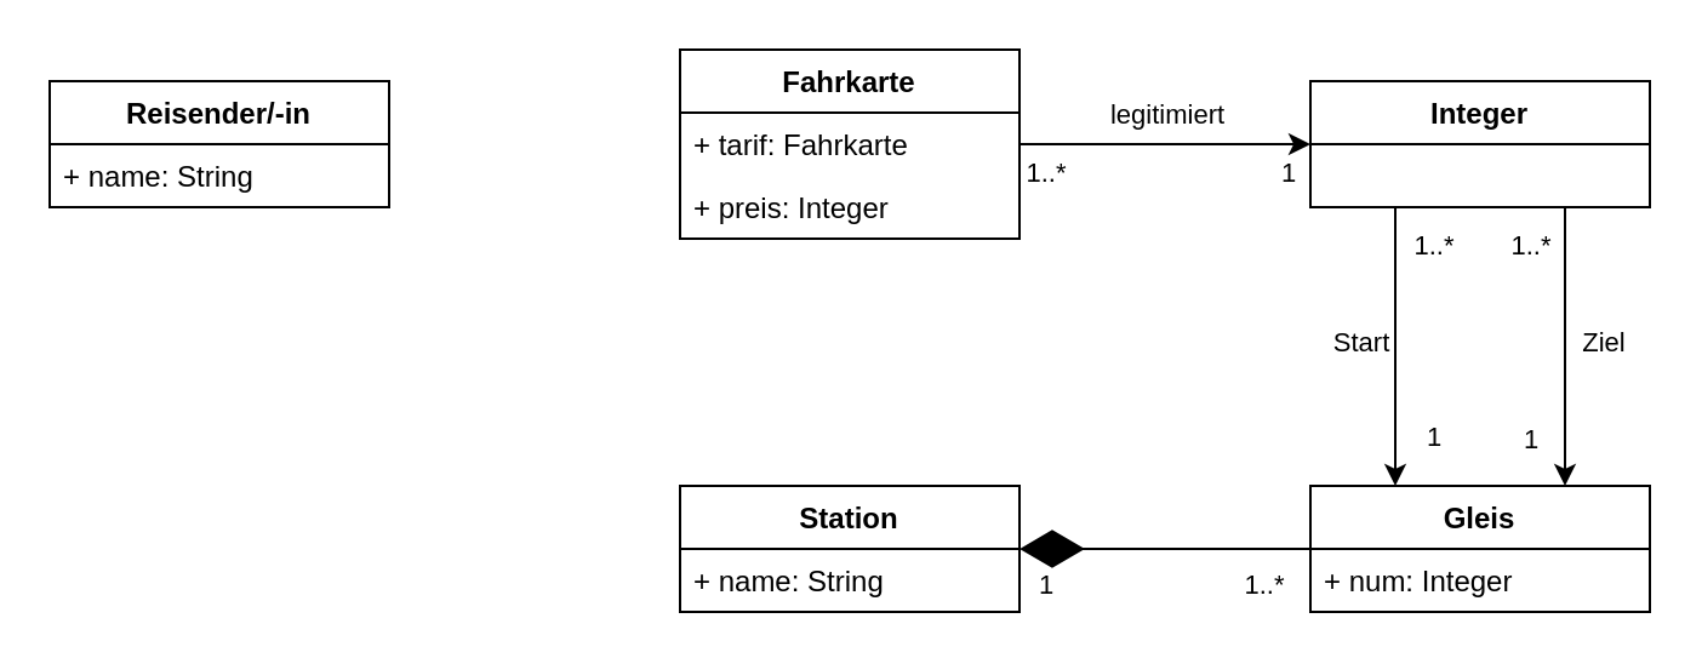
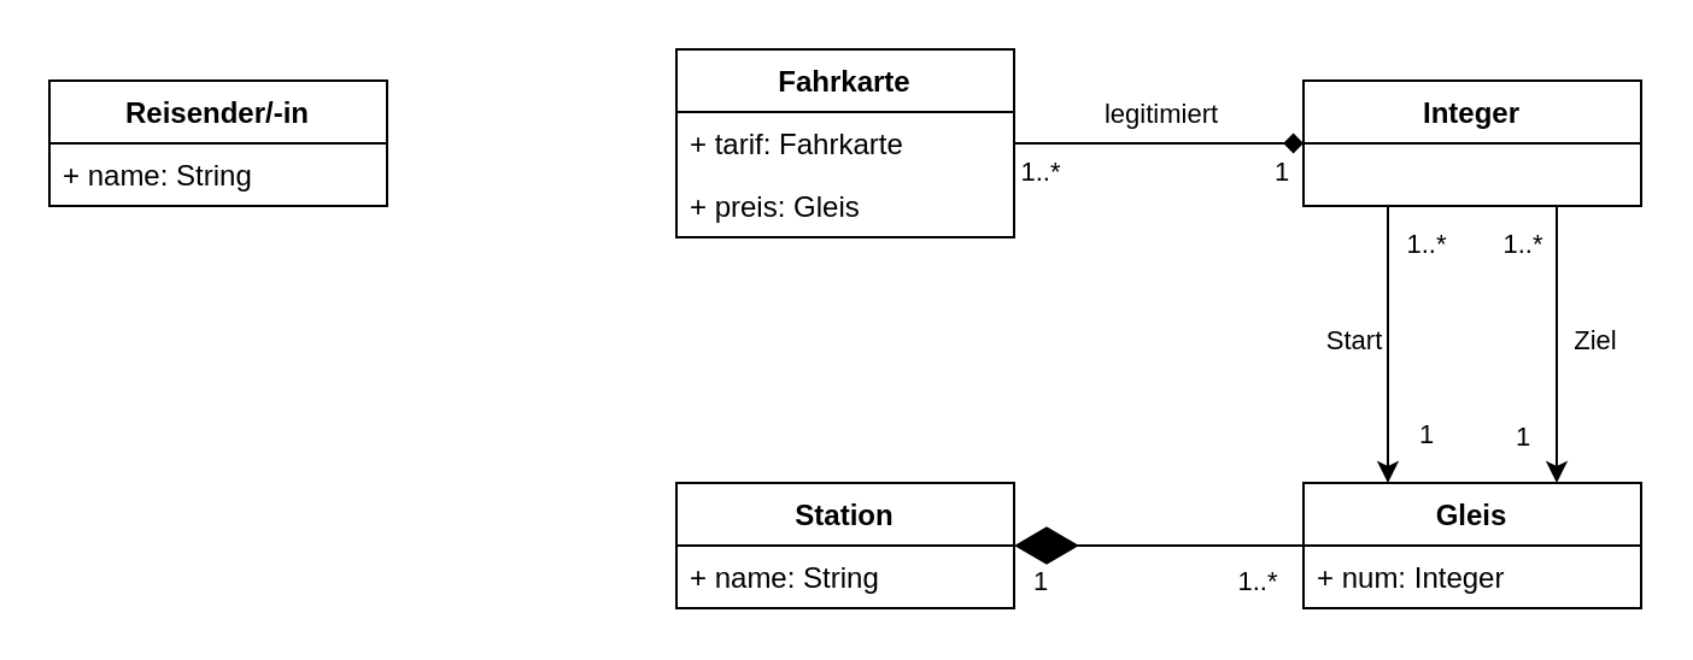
- <mxCell id="15" value="" style="endArrow=classic;html=1;rounded=0;" edge="1" parent="1" source="2" target="7"><mxGeometry width="50" height="50" relative="1" as="geometry"><mxPoint x="460" y="130" as="sourcePoint" /><mxPoint x="580" y="130" as="targetPoint" /></mxGeometry></mxCell>
+ <mxCell id="15" value="" style="endArrow=diamond;html=1;rounded=0;" edge="1" parent="1" source="2" target="7"><mxGeometry width="50" height="50" relative="1" as="geometry"><mxPoint x="460" y="130" as="sourcePoint" /><mxPoint x="580" y="130" as="targetPoint" /></mxGeometry></mxCell>
- <mxCell id="4" value="+ preis: Integer" style="text;strokeColor=none;fillColor=none;align=left;verticalAlign=top;spacingLeft=4;spacingRight=4;overflow=hidden;rotatable=0;points=[[0,0.5],[1,0.5]];portConstraint=eastwest;" vertex="1" parent="2"><mxGeometry y="52" width="140" height="26" as="geometry" /></mxCell>
+ <mxCell id="4" value="+ preis: Gleis" style="text;strokeColor=none;fillColor=none;align=left;verticalAlign=top;spacingLeft=4;spacingRight=4;overflow=hidden;rotatable=0;points=[[0,0.5],[1,0.5]];portConstraint=eastwest;" vertex="1" parent="2"><mxGeometry y="52" width="140" height="26" as="geometry" /></mxCell>
